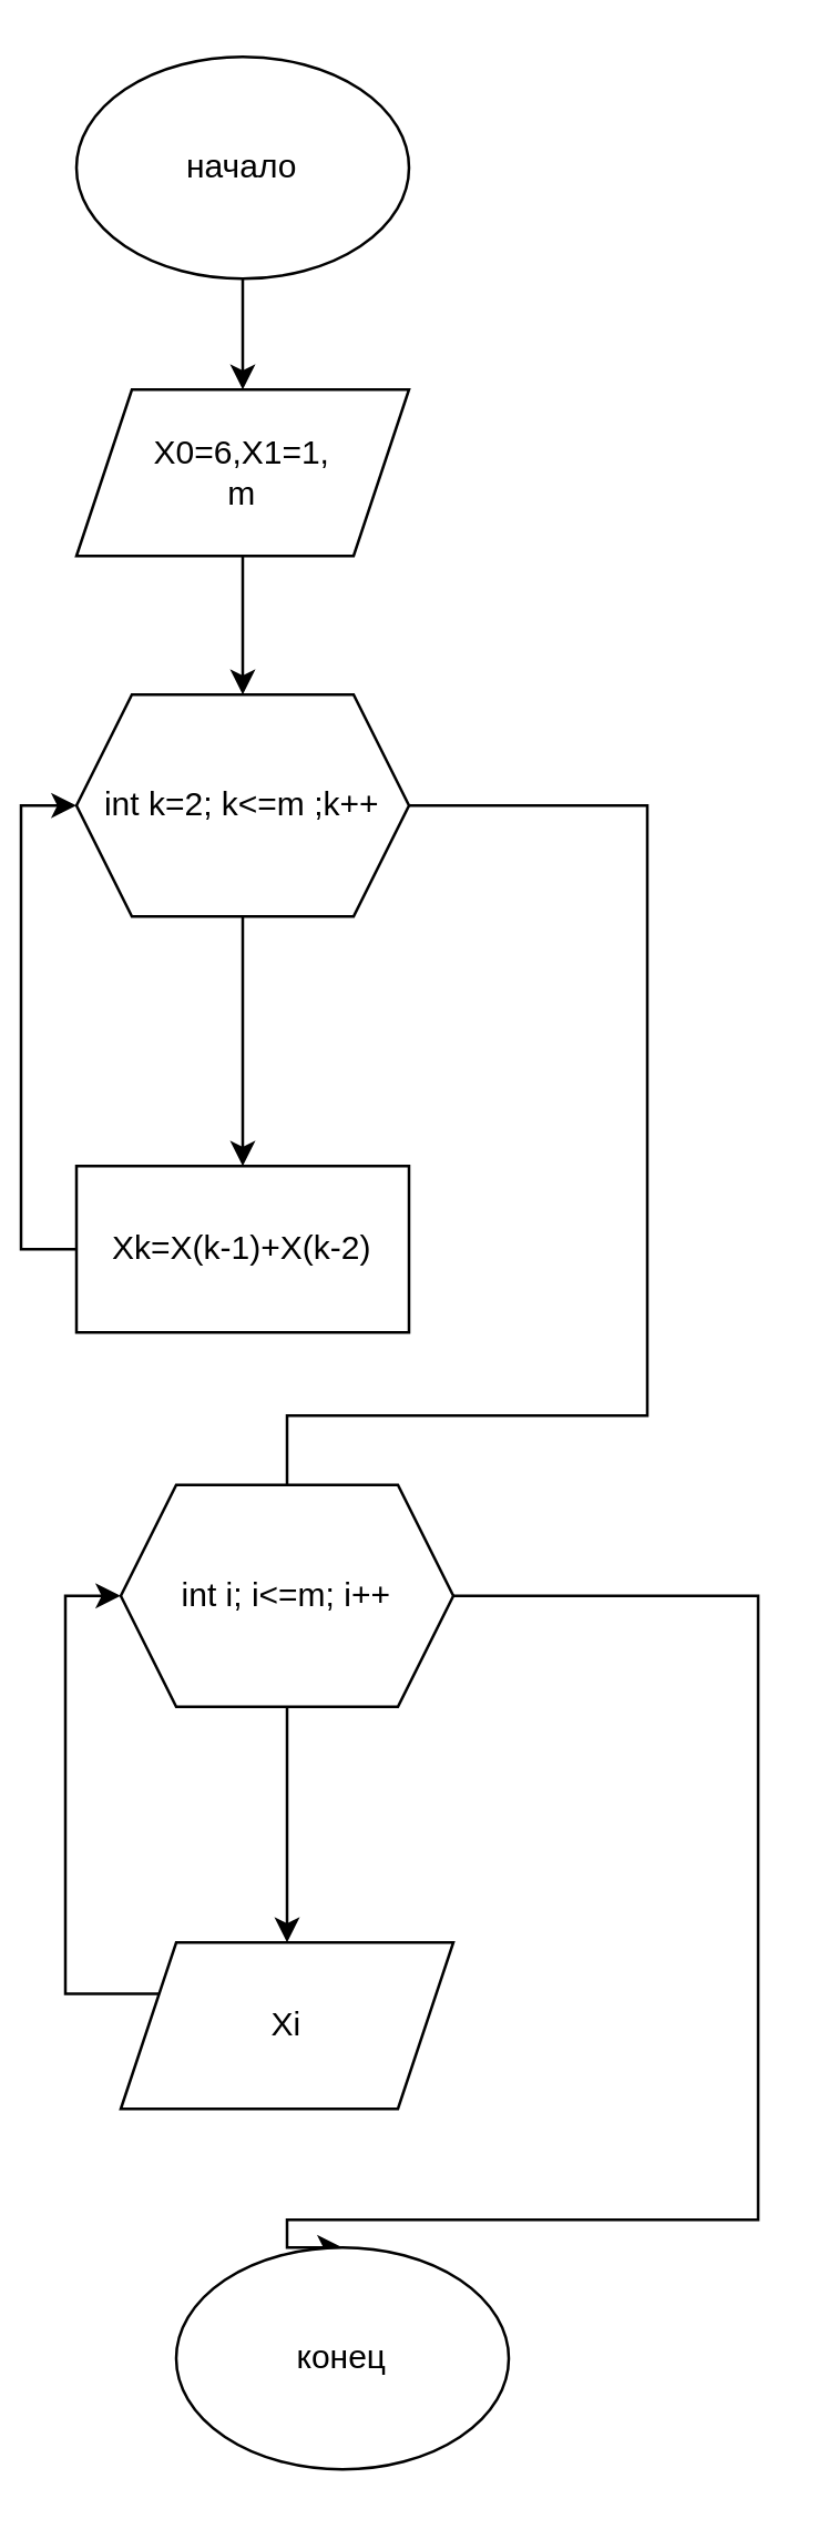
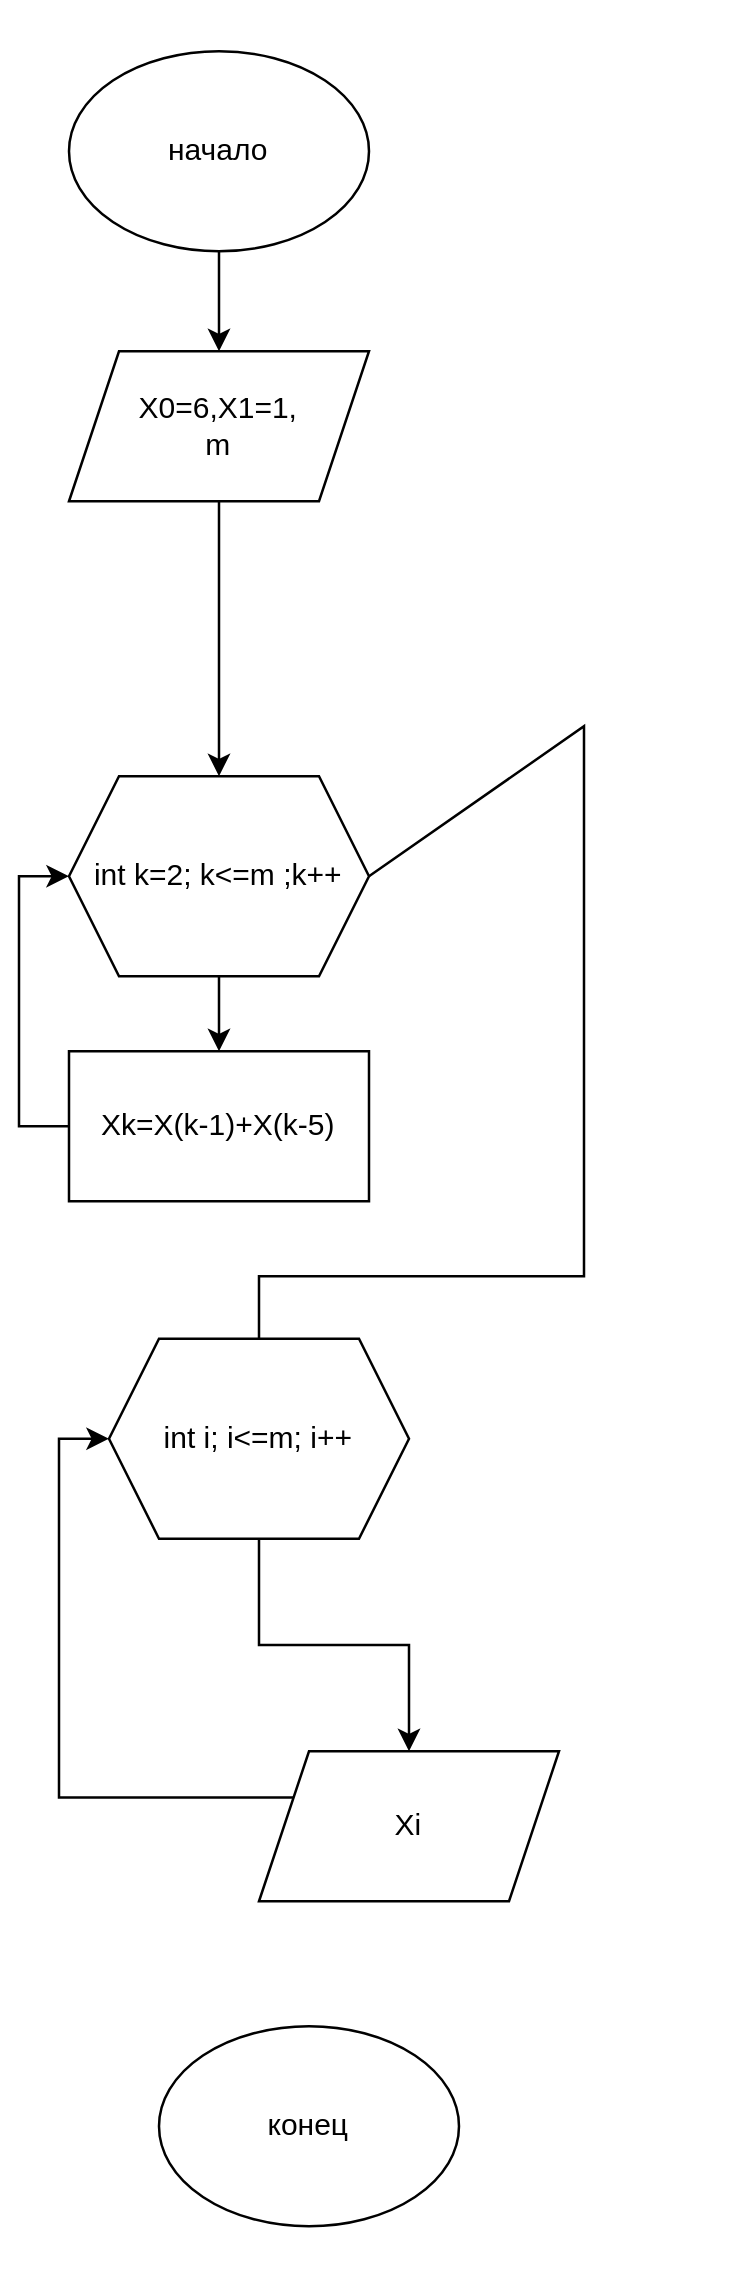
- <mxCell id="7" value="int k=2; k&amp;lt;=m ;k++" style="shape=hexagon;perimeter=hexagonPerimeter2;whiteSpace=wrap;html=1;fixedSize=1;" vertex="1" parent="1"><mxGeometry x="24" y="250" width="120" height="80" as="geometry" /></mxCell>
+ <mxCell id="7" value="int k=2; k&amp;lt;=m ;k++" style="shape=hexagon;perimeter=hexagonPerimeter2;whiteSpace=wrap;html=1;fixedSize=1;" vertex="1" parent="1"><mxGeometry x="24" y="310" width="120" height="80" as="geometry" /></mxCell>
- <mxCell id="9" value="Xk=X(k-1)+X(k-2)" style="rounded=0;whiteSpace=wrap;html=1;" vertex="1" parent="1"><mxGeometry x="24" y="420" width="120" height="60" as="geometry" /></mxCell>
+ <mxCell id="9" value="Xk=X(k-1)+X(k-5)" style="rounded=0;whiteSpace=wrap;html=1;" vertex="1" parent="1"><mxGeometry x="24" y="420" width="120" height="60" as="geometry" /></mxCell>
- <mxCell id="11" style="edgeStyle=orthogonalEdgeStyle;rounded=0;orthogonalLoop=1;jettySize=auto;html=1;exitX=1;exitY=0.5;exitDx=0;exitDy=0;entryX=0.5;entryY=0;entryDx=0;entryDy=0;" edge="1" source="12" parent="1" target="15"><mxGeometry relative="1" as="geometry"><mxPoint x="240" y="575" as="targetPoint" /><Array as="points"><mxPoint x="270" y="575" /><mxPoint x="270" y="800" /><mxPoint x="100" y="800" /></Array></mxGeometry></mxCell>
- <mxCell id="14" value="Xi" style="shape=parallelogram;perimeter=parallelogramPerimeter;whiteSpace=wrap;html=1;fixedSize=1;" vertex="1" parent="1"><mxGeometry x="40" y="700" width="120" height="60" as="geometry" /></mxCell>
+ <mxCell id="14" value="Xi" style="shape=parallelogram;perimeter=parallelogramPerimeter;whiteSpace=wrap;html=1;fixedSize=1;" vertex="1" parent="1"><mxGeometry x="100" y="700" width="120" height="60" as="geometry" /></mxCell>
